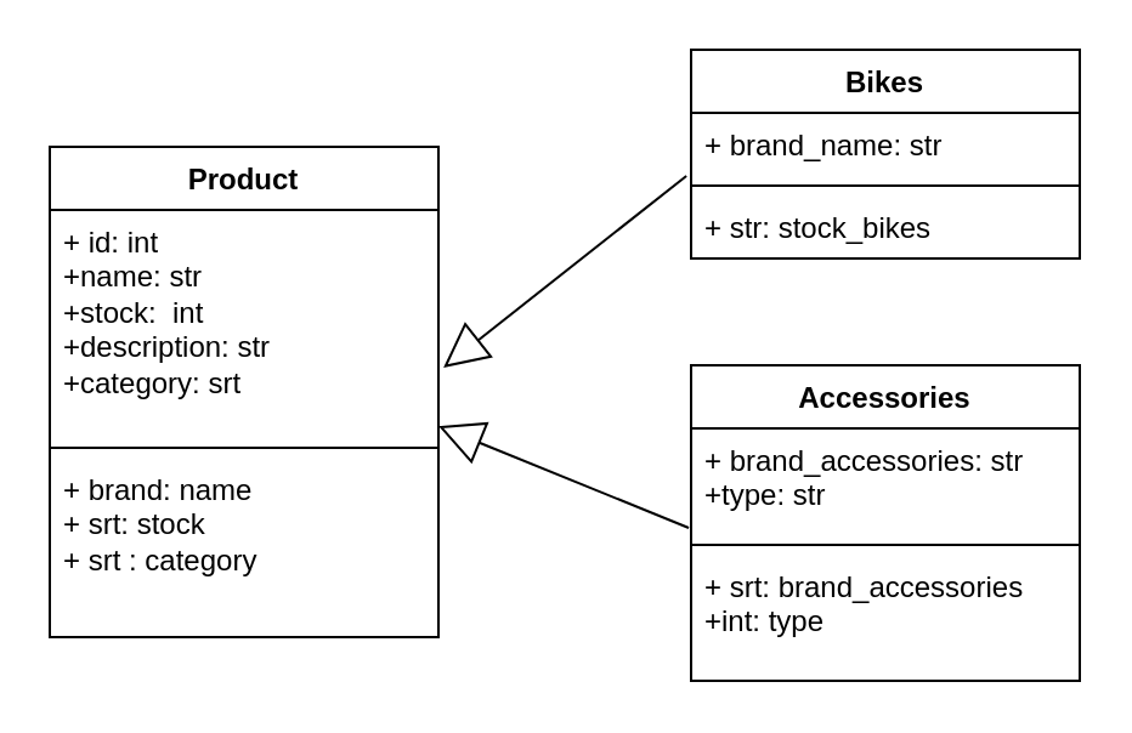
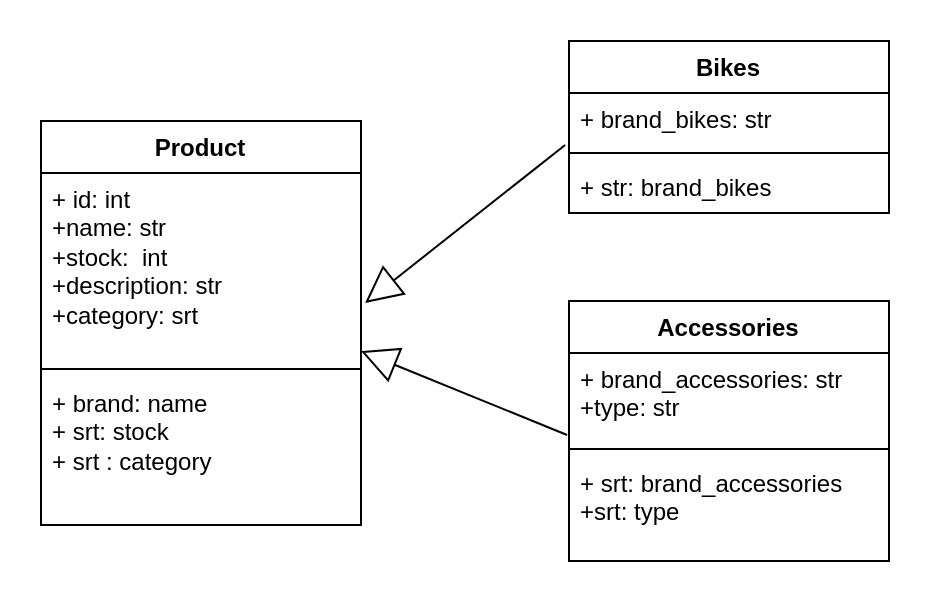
- <mxCell id="7" value="+ brand_name: str" style="text;strokeColor=none;fillColor=none;align=left;verticalAlign=top;spacingLeft=4;spacingRight=4;overflow=hidden;rotatable=0;points=[[0,0.5],[1,0.5]];portConstraint=eastwest;whiteSpace=wrap;html=1;" vertex="1" parent="6"><mxGeometry y="26" width="160" height="26" as="geometry" /></mxCell>
+ <mxCell id="7" value="+ brand_bikes: str" style="text;strokeColor=none;fillColor=none;align=left;verticalAlign=top;spacingLeft=4;spacingRight=4;overflow=hidden;rotatable=0;points=[[0,0.5],[1,0.5]];portConstraint=eastwest;whiteSpace=wrap;html=1;" vertex="1" parent="6"><mxGeometry y="26" width="160" height="26" as="geometry" /></mxCell>
- <mxCell id="9" value="+ str: stock_bikes" style="text;strokeColor=none;fillColor=none;align=left;verticalAlign=top;spacingLeft=4;spacingRight=4;overflow=hidden;rotatable=0;points=[[0,0.5],[1,0.5]];portConstraint=eastwest;whiteSpace=wrap;html=1;" vertex="1" parent="6"><mxGeometry y="60" width="160" height="26" as="geometry" /></mxCell>
+ <mxCell id="9" value="+ str: brand_bikes" style="text;strokeColor=none;fillColor=none;align=left;verticalAlign=top;spacingLeft=4;spacingRight=4;overflow=hidden;rotatable=0;points=[[0,0.5],[1,0.5]];portConstraint=eastwest;whiteSpace=wrap;html=1;" vertex="1" parent="6"><mxGeometry y="60" width="160" height="26" as="geometry" /></mxCell>
- <mxCell id="13" value="+ srt: brand_accessories&lt;div&gt;+int: type&lt;/div&gt;" style="text;strokeColor=none;fillColor=none;align=left;verticalAlign=top;spacingLeft=4;spacingRight=4;overflow=hidden;rotatable=0;points=[[0,0.5],[1,0.5]];portConstraint=eastwest;whiteSpace=wrap;html=1;" vertex="1" parent="10"><mxGeometry y="78" width="160" height="52" as="geometry" /></mxCell>
+ <mxCell id="13" value="+ srt: brand_accessories&lt;div&gt;+srt: type&lt;/div&gt;" style="text;strokeColor=none;fillColor=none;align=left;verticalAlign=top;spacingLeft=4;spacingRight=4;overflow=hidden;rotatable=0;points=[[0,0.5],[1,0.5]];portConstraint=eastwest;whiteSpace=wrap;html=1;" vertex="1" parent="10"><mxGeometry y="78" width="160" height="52" as="geometry" /></mxCell>
